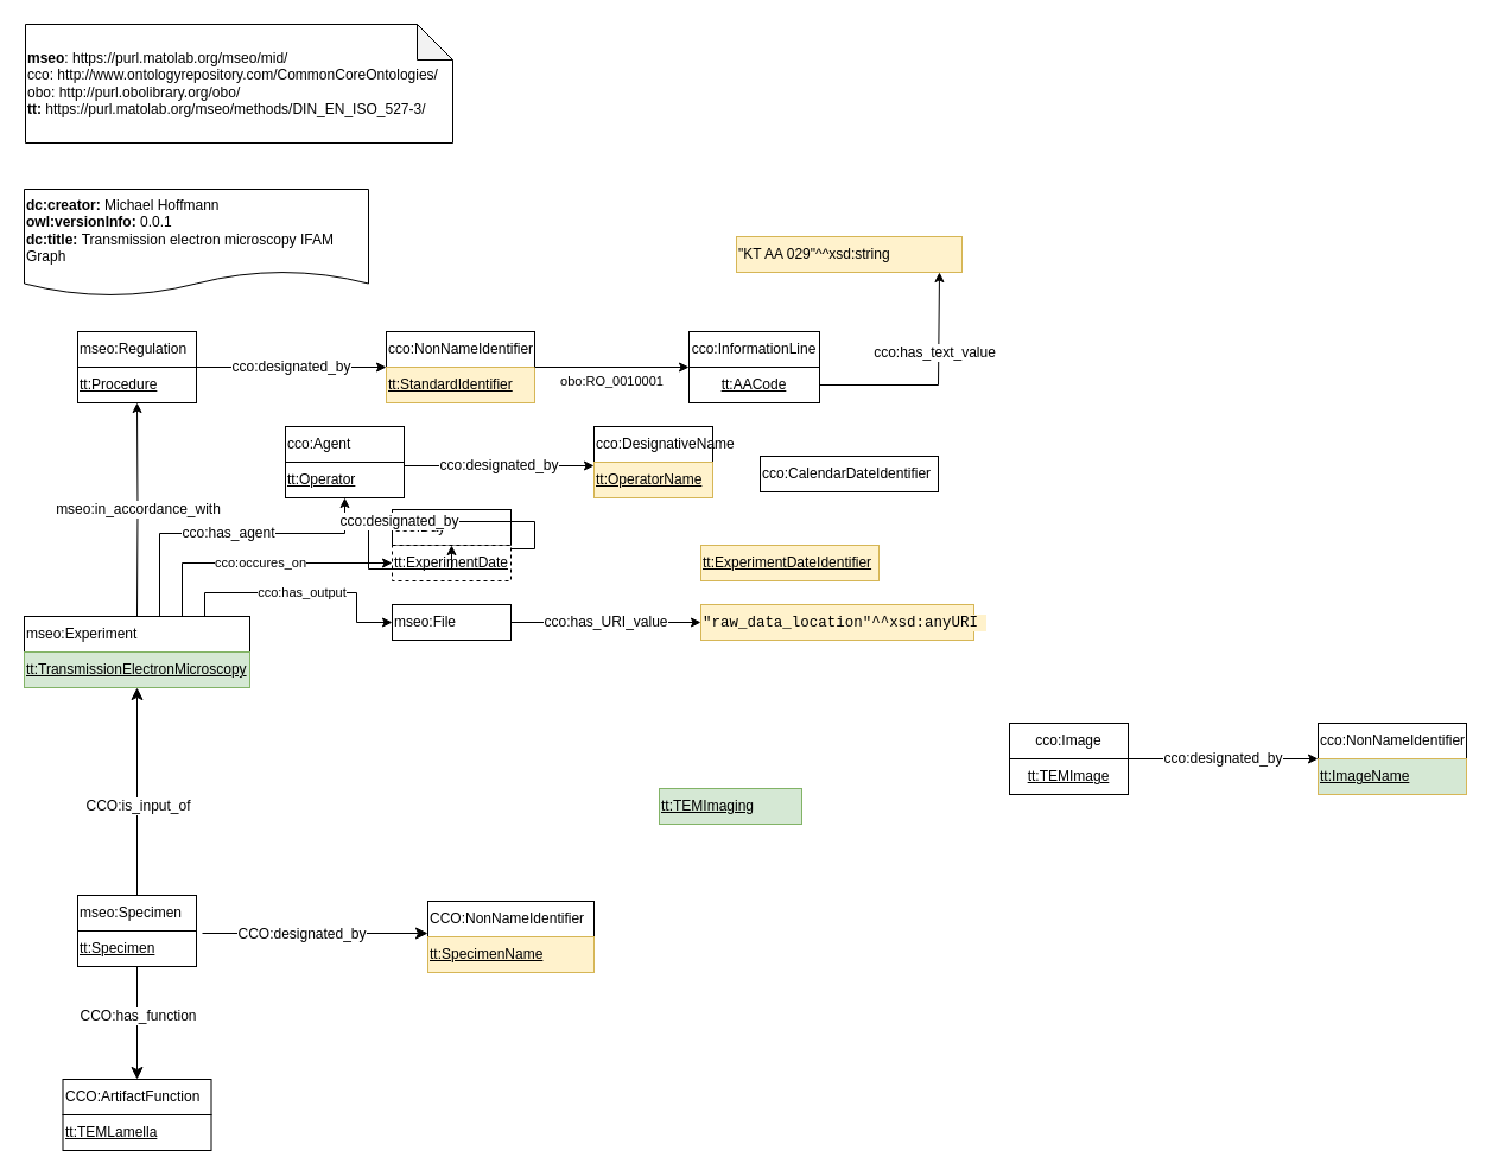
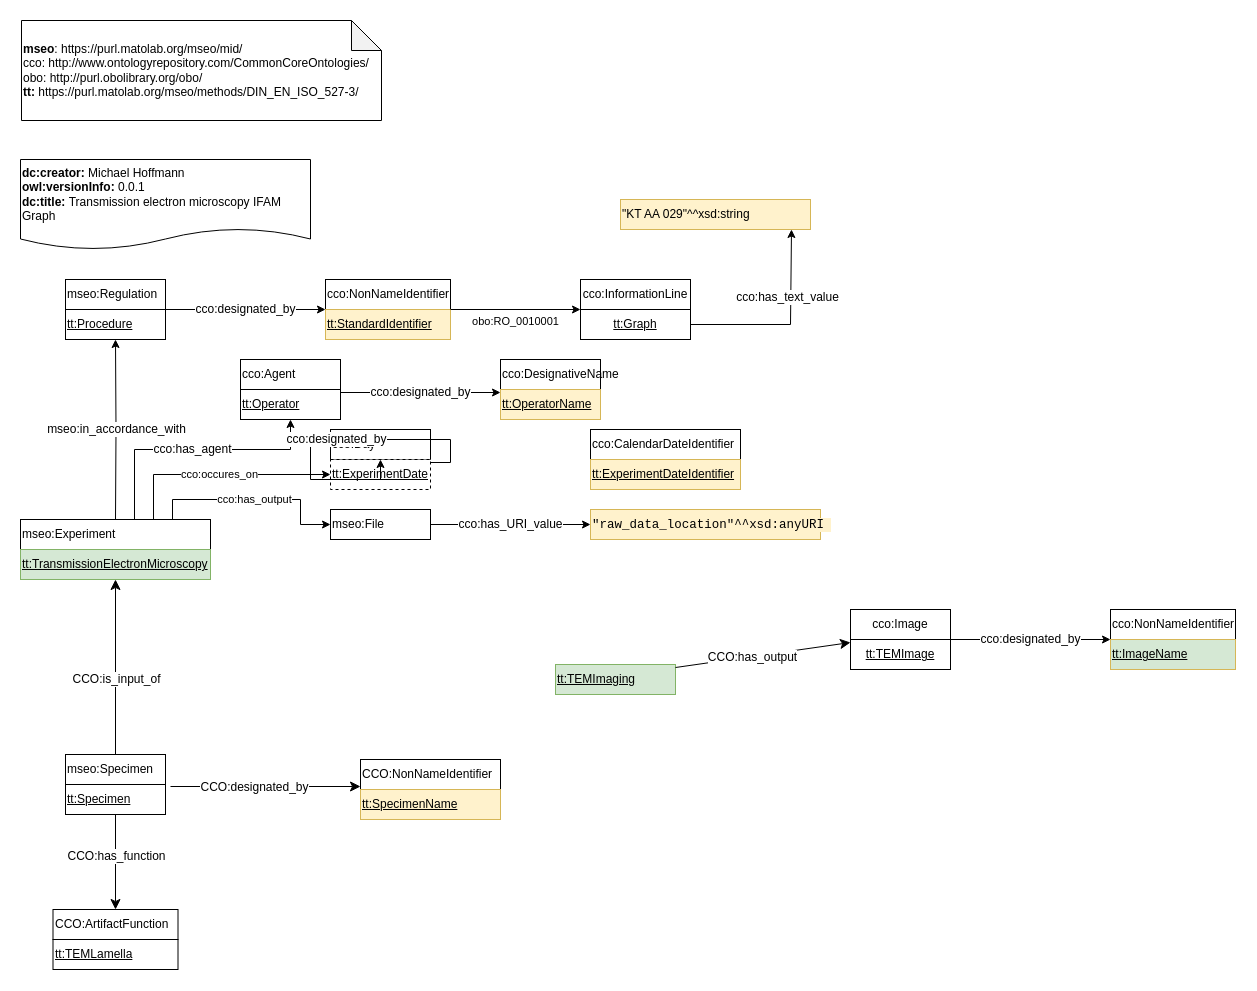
- <mxCell id="28" value="&lt;u&gt;tt:AACode&lt;/u&gt;" style="rounded=0;whiteSpace=wrap;html=1;snapToPoint=1;points=[[0.1,0],[0.2,0],[0.3,0],[0.4,0],[0.5,0],[0.6,0],[0.7,0],[0.8,0],[0.9,0],[0,0.1],[0,0.3],[0,0.5],[0,0.7],[0,0.9],[0.1,1],[0.2,1],[0.3,1],[0.4,1],[0.5,1],[0.6,1],[0.7,1],[0.8,1],[0.9,1],[1,0.1],[1,0.3],[1,0.5],[1,0.7],[1,0.9]];" parent="1" vertex="1"><mxGeometry x="580" y="309" width="110" height="30" as="geometry" /></mxCell>
+ <mxCell id="28" value="&lt;u&gt;tt:Graph&lt;/u&gt;" style="rounded=0;whiteSpace=wrap;html=1;snapToPoint=1;points=[[0.1,0],[0.2,0],[0.3,0],[0.4,0],[0.5,0],[0.6,0],[0.7,0],[0.8,0],[0.9,0],[0,0.1],[0,0.3],[0,0.5],[0,0.7],[0,0.9],[0.1,1],[0.2,1],[0.3,1],[0.4,1],[0.5,1],[0.6,1],[0.7,1],[0.8,1],[0.9,1],[1,0.1],[1,0.3],[1,0.5],[1,0.7],[1,0.9]];" parent="1" vertex="1"><mxGeometry x="580" y="309" width="110" height="30" as="geometry" /></mxCell>
- <mxCell id="41" value="cco:CalendarDateIdentifier" style="rounded=0;whiteSpace=wrap;html=1;snapToPoint=1;points=[[0.1,0],[0.2,0],[0.3,0],[0.4,0],[0.5,0],[0.6,0],[0.7,0],[0.8,0],[0.9,0],[0,0.1],[0,0.3],[0,0.5],[0,0.7],[0,0.9],[0.1,1],[0.2,1],[0.3,1],[0.4,1],[0.5,1],[0.6,1],[0.7,1],[0.8,1],[0.9,1],[1,0.1],[1,0.3],[1,0.5],[1,0.7],[1,0.9]];align=left;" parent="1" vertex="1"><mxGeometry x="640" y="384" width="150" height="30" as="geometry" /></mxCell>
+ <mxCell id="41" value="cco:CalendarDateIdentifier" style="rounded=0;whiteSpace=wrap;html=1;snapToPoint=1;points=[[0.1,0],[0.2,0],[0.3,0],[0.4,0],[0.5,0],[0.6,0],[0.7,0],[0.8,0],[0.9,0],[0,0.1],[0,0.3],[0,0.5],[0,0.7],[0,0.9],[0.1,1],[0.2,1],[0.3,1],[0.4,1],[0.5,1],[0.6,1],[0.7,1],[0.8,1],[0.9,1],[1,0.1],[1,0.3],[1,0.5],[1,0.7],[1,0.9]];align=left;" parent="1" vertex="1"><mxGeometry x="590" y="429" width="150" height="30" as="geometry" /></mxCell>
+ <mxCell id="49" value="" style="endArrow=classic;html=1;endSize=8;exitX=1;exitY=0.1;exitDx=0;exitDy=0;entryX=0;entryY=0.1;entryDx=0;entryDy=0;" parent="1" source="48" target="52" edge="1"><mxGeometry width="50" height="50" relative="1" as="geometry"><mxPoint x="594" y="679" as="sourcePoint" /><mxPoint x="860" y="642" as="targetPoint" /></mxGeometry></mxCell>
+ <mxCell id="50" value="CCO:has_output" style="text;html=1;align=center;verticalAlign=middle;resizable=0;points=[];labelBackgroundColor=#ffffff;" parent="49" vertex="1" connectable="0"><mxGeometry x="-0.127" relative="1" as="geometry"><mxPoint as="offset" /></mxGeometry></mxCell>
